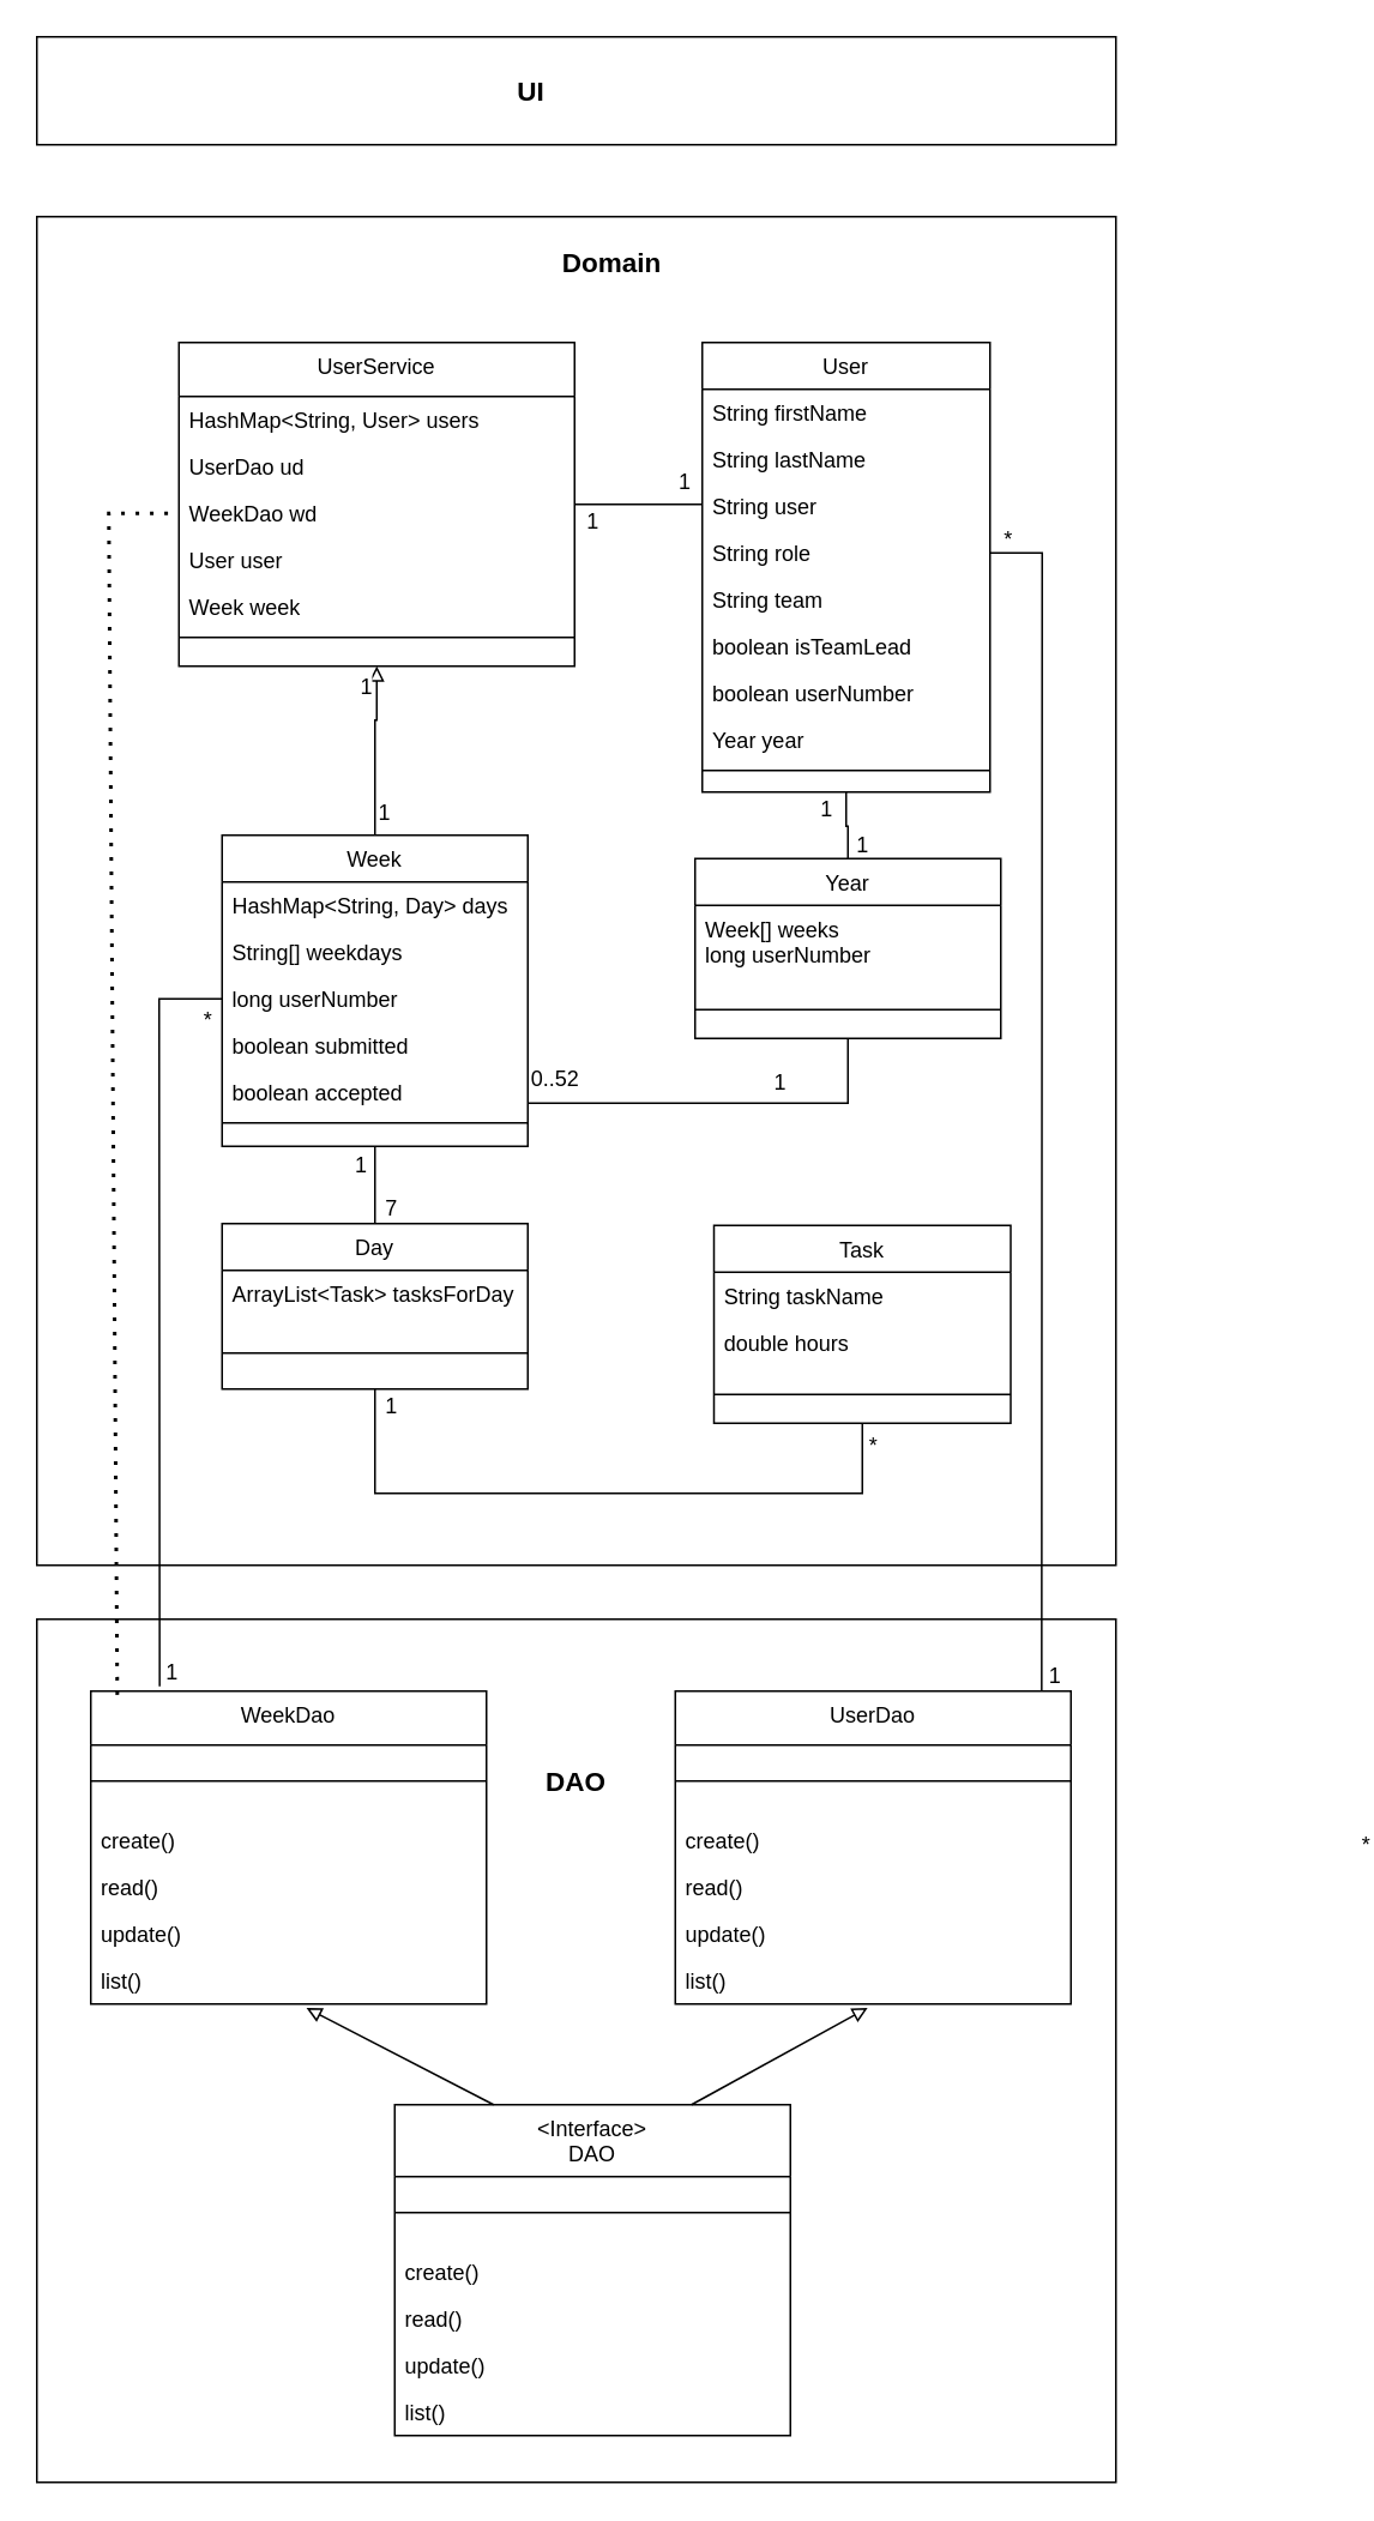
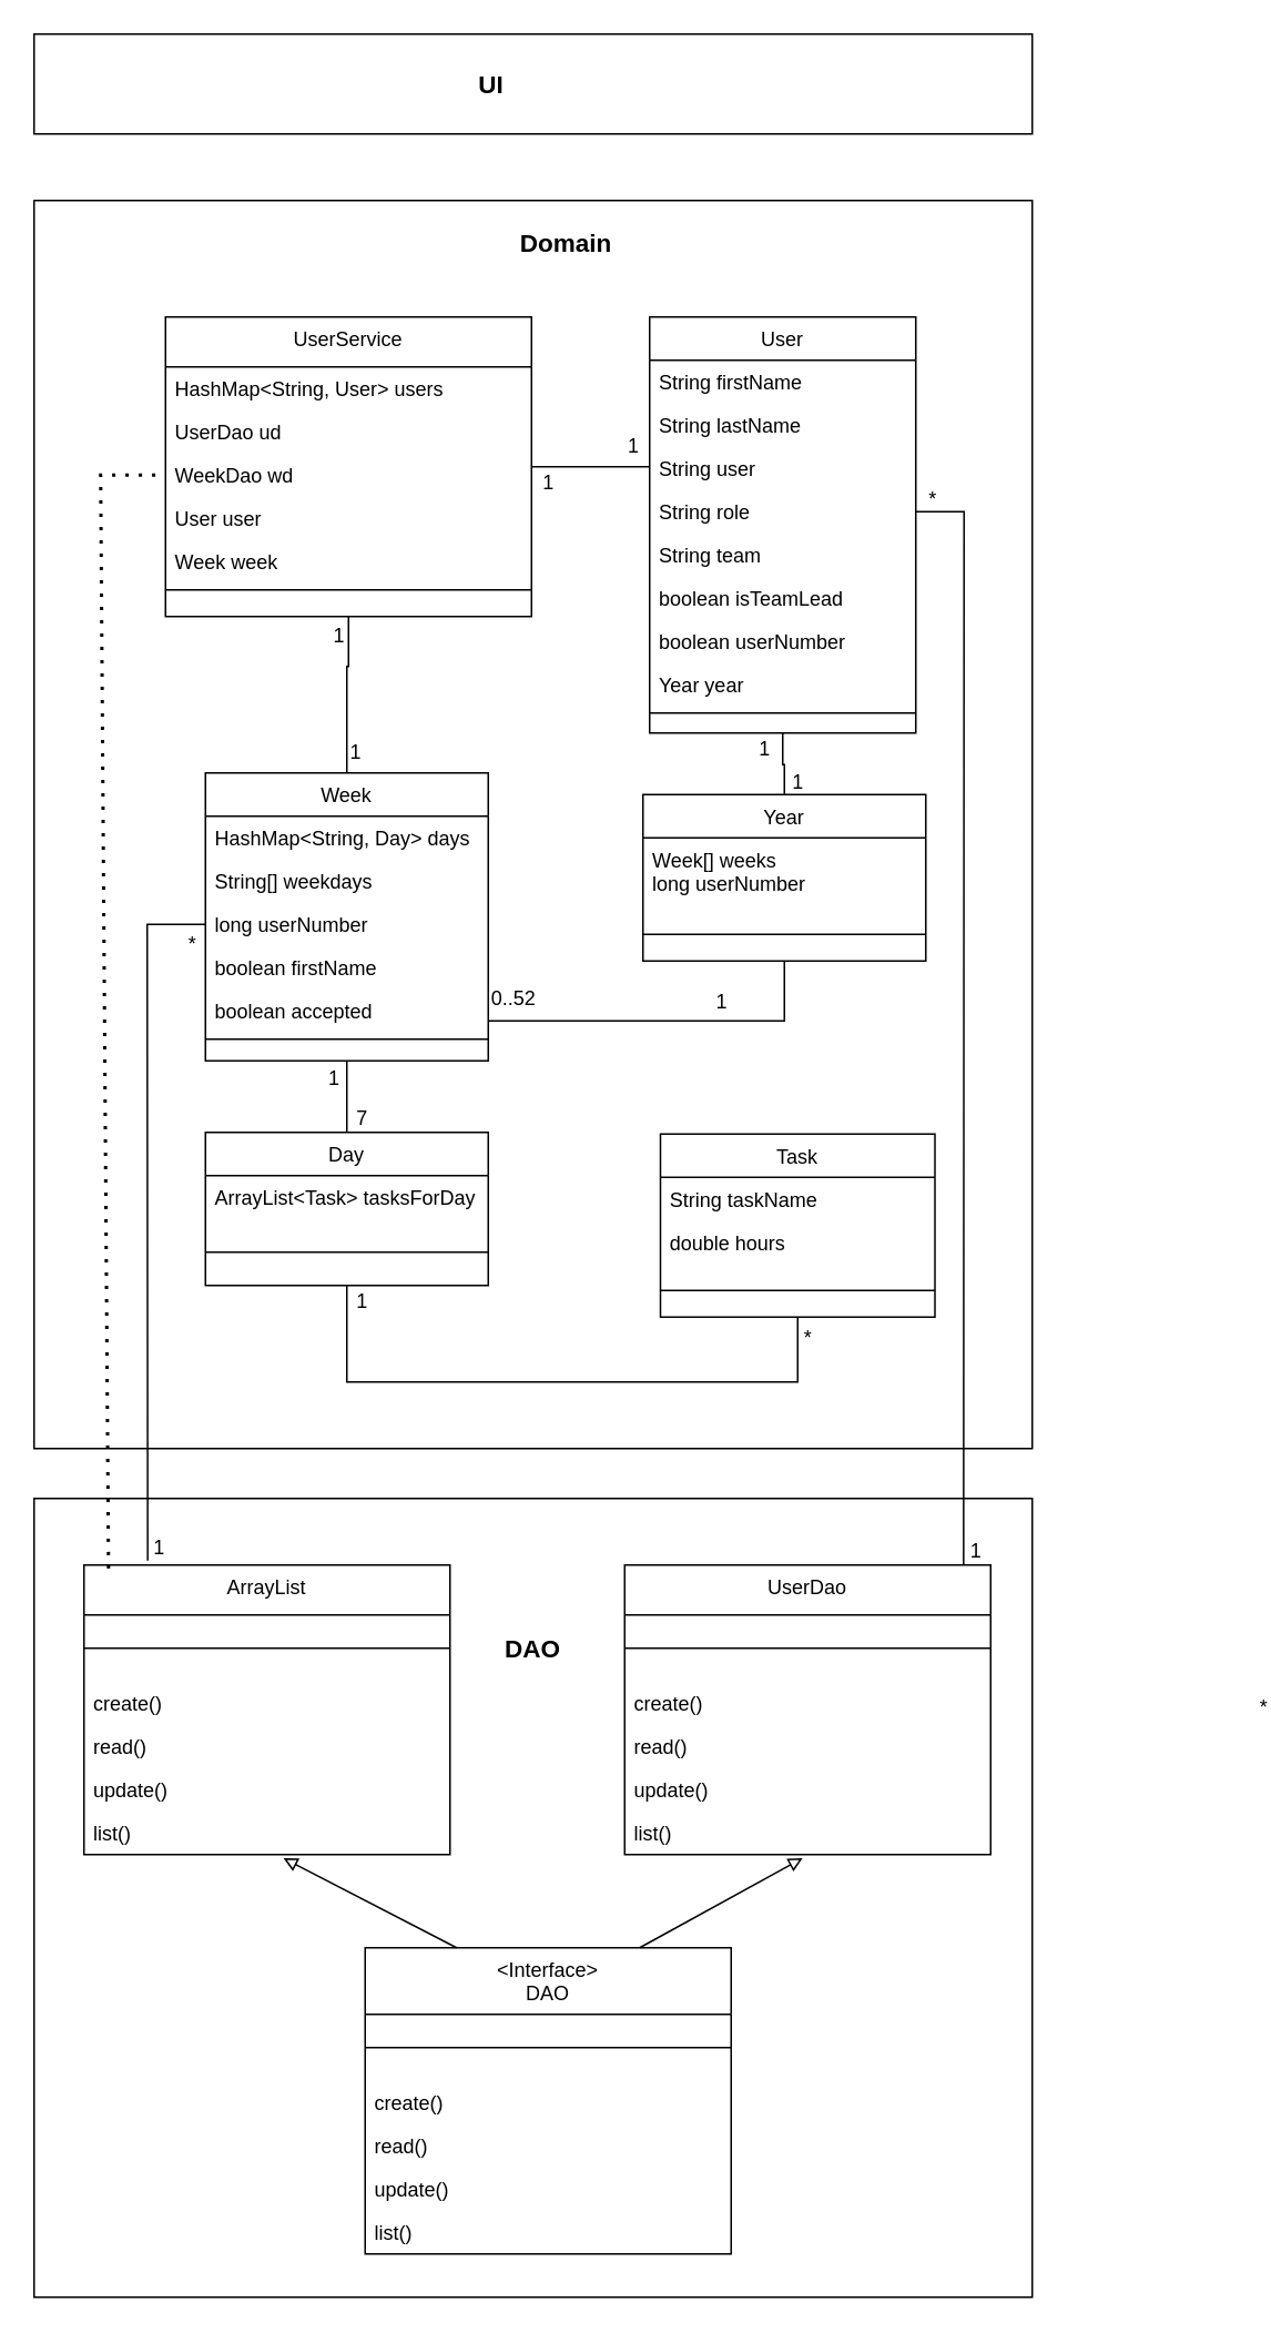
- <mxCell id="52" value="" style="endArrow=block;endFill=0;shadow=0;strokeWidth=1;rounded=0;edgeStyle=elbowEdgeStyle;elbow=vertical;verticalAlign=top;entryX=0.5;entryY=1;entryDx=0;entryDy=0;exitX=0.5;exitY=0;exitDx=0;exitDy=0;" edge="1" parent="1" source="33" target="14"><mxGeometry width="160" relative="1" as="geometry"><mxPoint x="40" y="610" as="sourcePoint" /><mxPoint x="40" y="439" as="targetPoint" /><Array as="points"><mxPoint x="210" y="400" /></Array></mxGeometry></mxCell>
+ <mxCell id="52" value="" style="endArrow=none;endFill=0;shadow=0;strokeWidth=1;rounded=0;edgeStyle=elbowEdgeStyle;elbow=vertical;verticalAlign=top;entryX=0.5;entryY=1;entryDx=0;entryDy=0;exitX=0.5;exitY=0;exitDx=0;exitDy=0;" edge="1" parent="1" source="33" target="14"><mxGeometry width="160" relative="1" as="geometry"><mxPoint x="40" y="610" as="sourcePoint" /><mxPoint x="40" y="439" as="targetPoint" /><Array as="points"><mxPoint x="210" y="400" /></Array></mxGeometry></mxCell>
- <mxCell id="37" value="boolean submitted" style="text;align=left;verticalAlign=top;spacingLeft=4;spacingRight=4;overflow=hidden;rotatable=0;points=[[0,0.5],[1,0.5]];portConstraint=eastwest;rounded=0;shadow=0;html=0;" vertex="1" parent="33"><mxGeometry y="104" width="170" height="26" as="geometry" /></mxCell>
+ <mxCell id="37" value="boolean firstName" style="text;align=left;verticalAlign=top;spacingLeft=4;spacingRight=4;overflow=hidden;rotatable=0;points=[[0,0.5],[1,0.5]];portConstraint=eastwest;rounded=0;shadow=0;html=0;" vertex="1" parent="33"><mxGeometry y="104" width="170" height="26" as="geometry" /></mxCell>
- <mxCell id="72" value="WeekDao" style="swimlane;fontStyle=0;align=center;verticalAlign=top;childLayout=stackLayout;horizontal=1;startSize=30;horizontalStack=0;resizeParent=1;resizeLast=0;collapsible=1;marginBottom=0;rounded=0;shadow=0;strokeWidth=1;" vertex="1" parent="1"><mxGeometry x="50" y="940" width="220" height="174" as="geometry"><mxRectangle x="130" y="380" width="160" height="26" as="alternateBounds" /></mxGeometry></mxCell>
+ <mxCell id="72" value="ArrayList" style="swimlane;fontStyle=0;align=center;verticalAlign=top;childLayout=stackLayout;horizontal=1;startSize=30;horizontalStack=0;resizeParent=1;resizeLast=0;collapsible=1;marginBottom=0;rounded=0;shadow=0;strokeWidth=1;" vertex="1" parent="1"><mxGeometry x="50" y="940" width="220" height="174" as="geometry"><mxRectangle x="130" y="380" width="160" height="26" as="alternateBounds" /></mxGeometry></mxCell>
